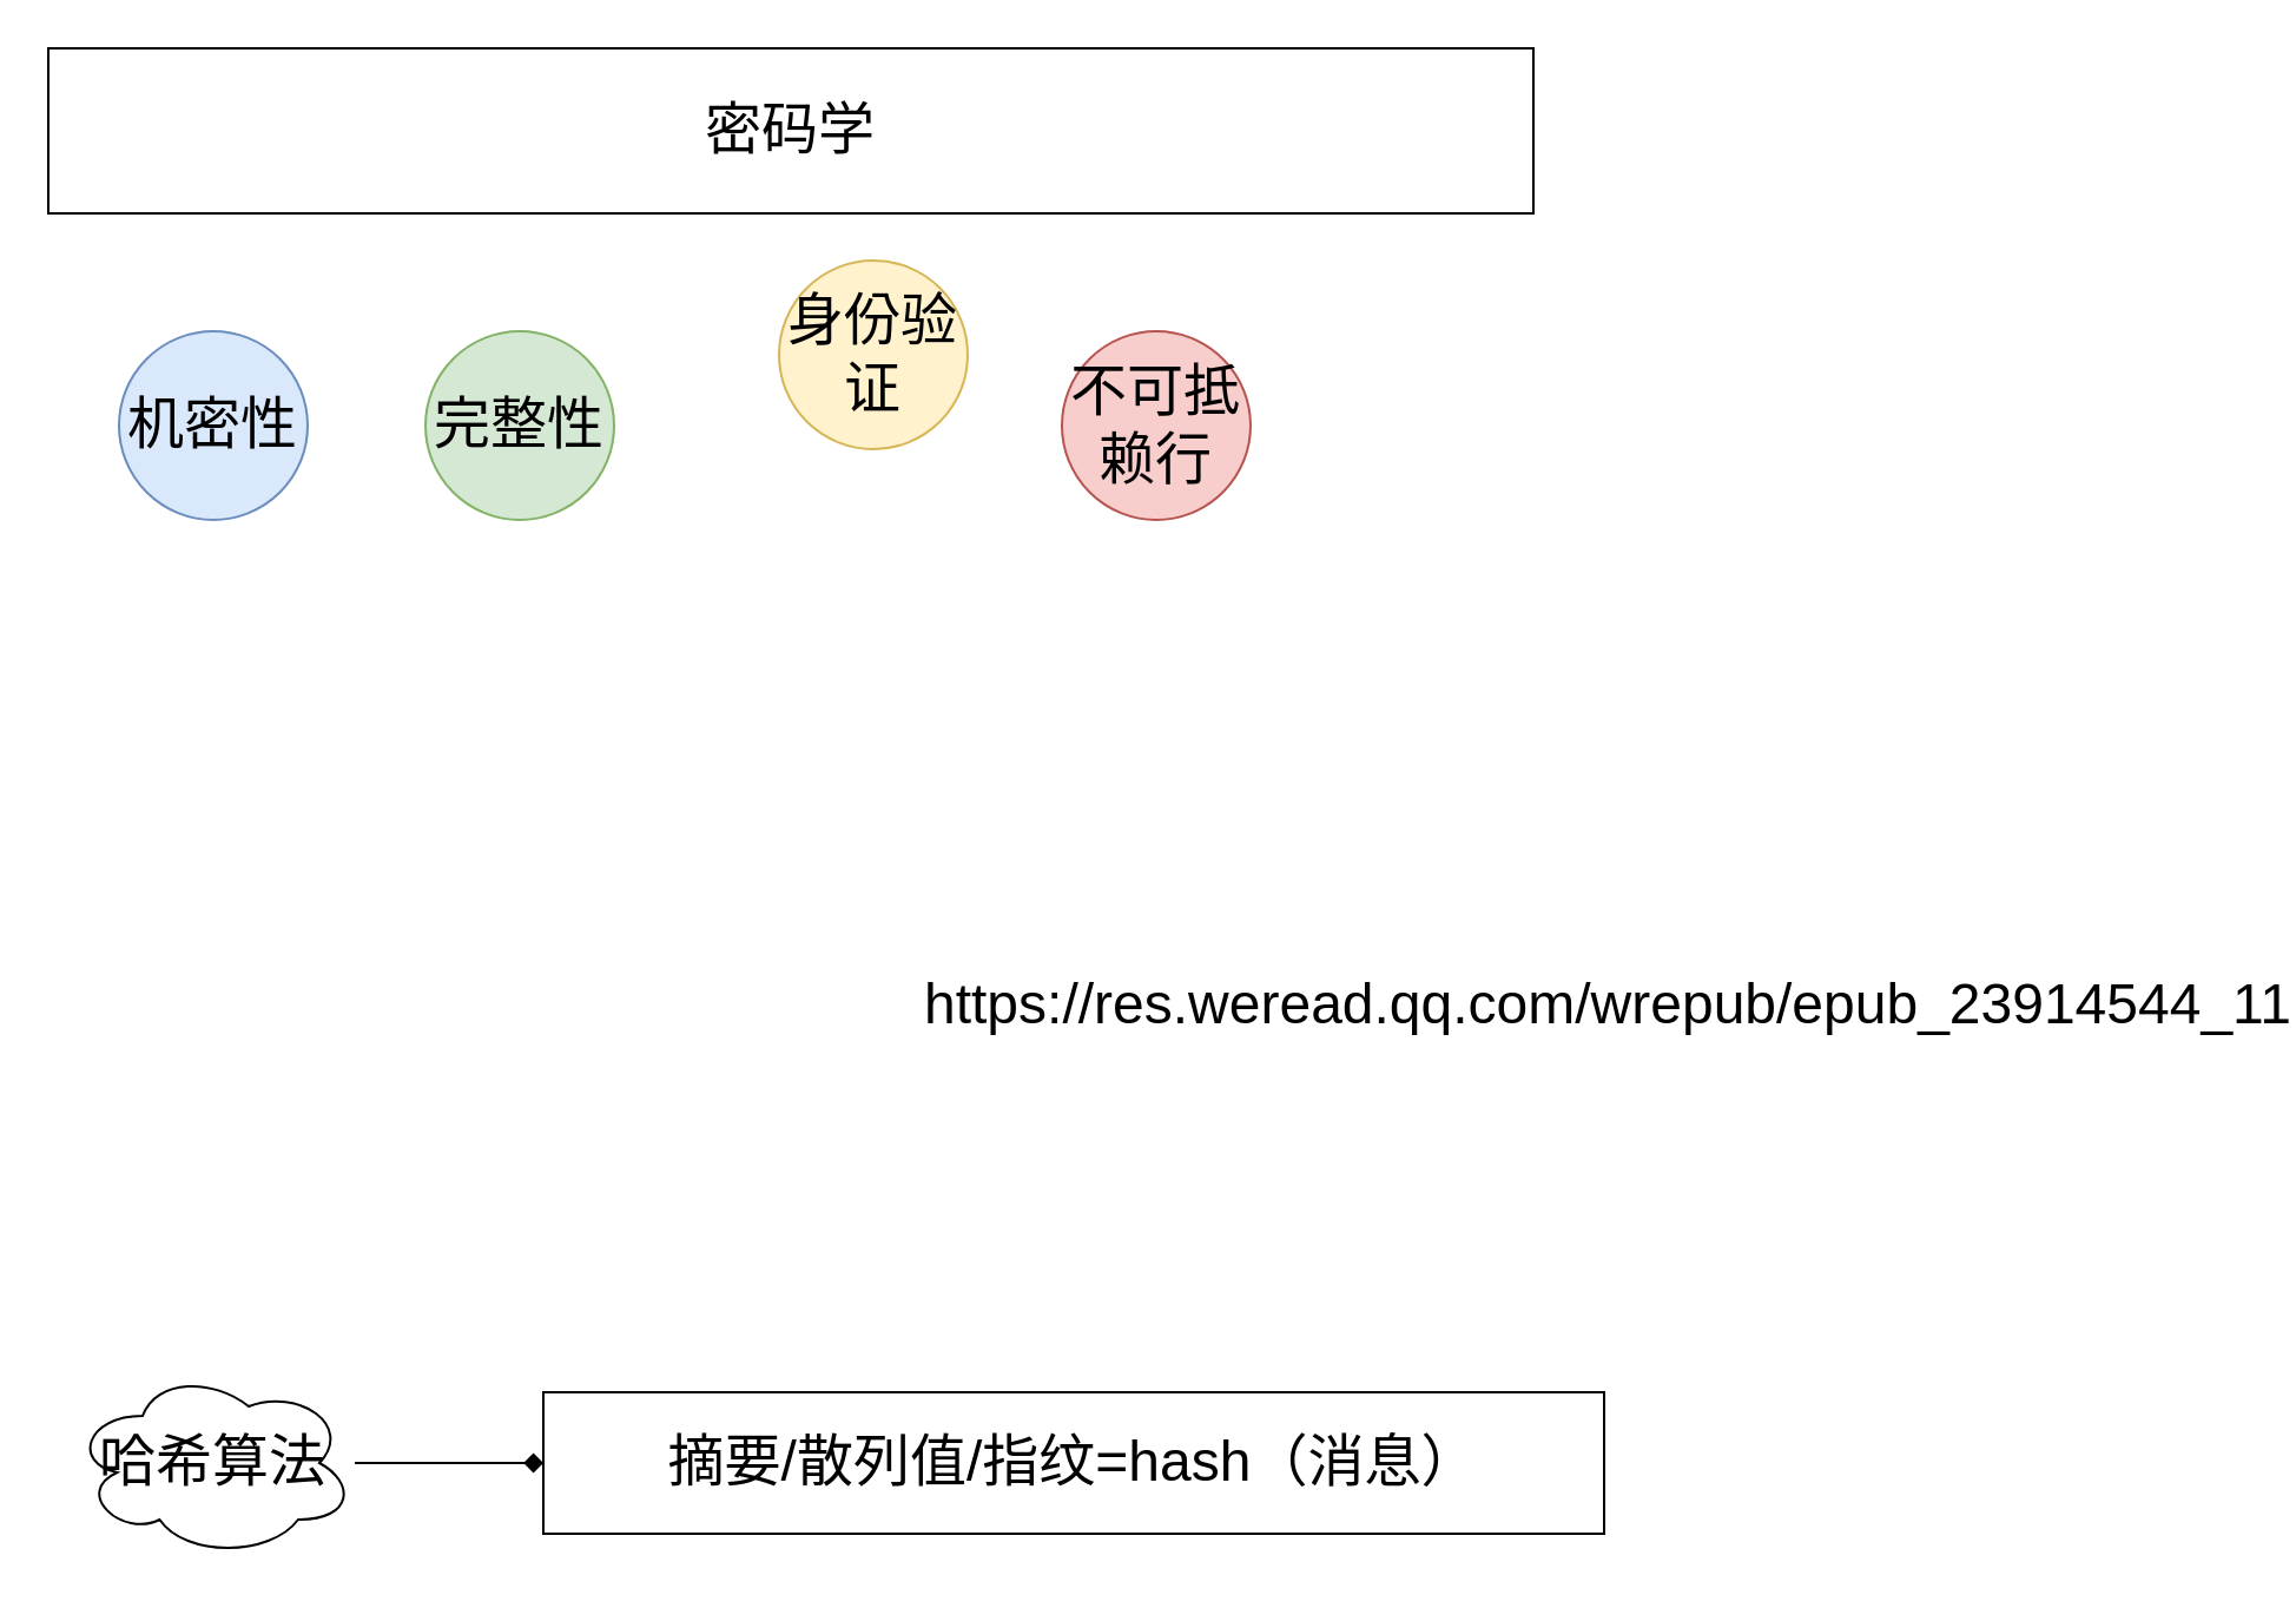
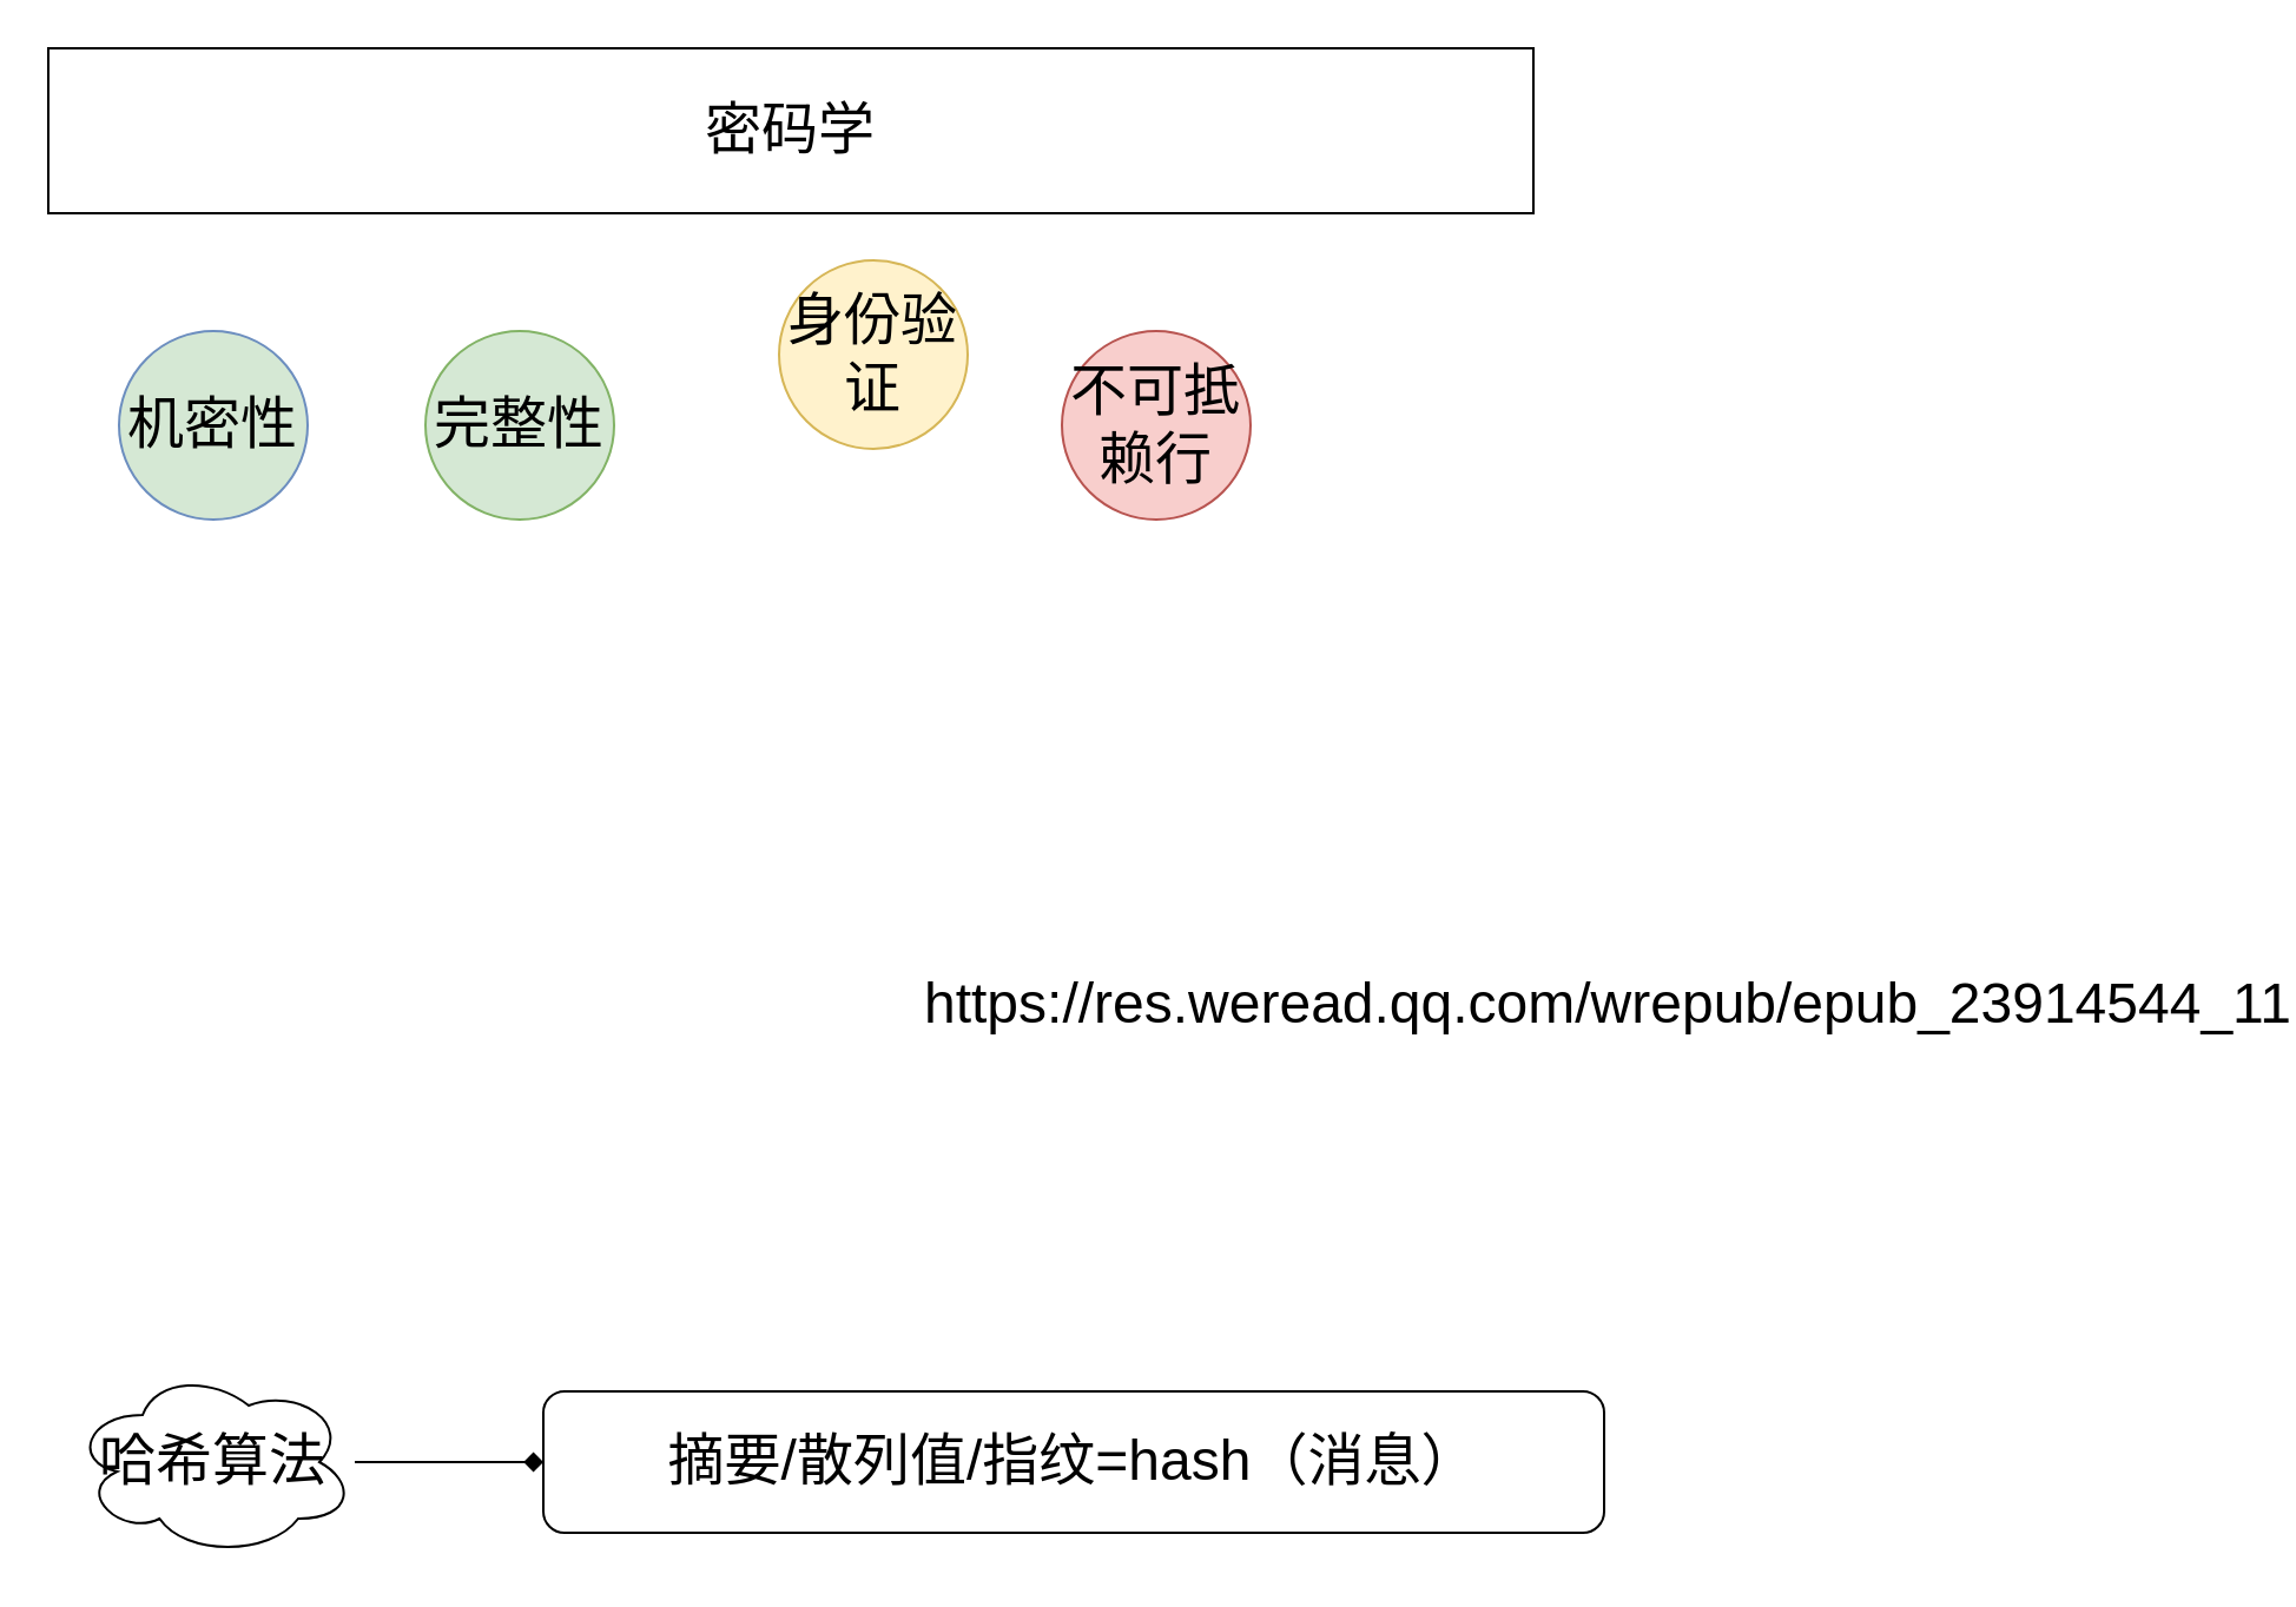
- <mxCell id="3" value="机密性" style="ellipse;whiteSpace=wrap;html=1;aspect=fixed;fontSize=24;fillColor=#dae8fc;strokeColor=#6c8ebf;" vertex="1" parent="1"><mxGeometry x="50" y="140" width="80" height="80" as="geometry" /></mxCell>
+ <mxCell id="3" value="机密性" style="ellipse;whiteSpace=wrap;html=1;aspect=fixed;fontSize=24;fillColor=#d5e8d4;strokeColor=#6c8ebf;" vertex="1" parent="1"><mxGeometry x="50" y="140" width="80" height="80" as="geometry" /></mxCell>
- <mxCell id="10" value="摘要/散列值/指纹=hash（消息）" style="whiteSpace=wrap;html=1;fontSize=24;rounded=0;" vertex="1" parent="1"><mxGeometry x="230" y="590" width="450" height="60" as="geometry" /></mxCell>
+ <mxCell id="10" value="摘要/散列值/指纹=hash（消息）" style="rounded=1;whiteSpace=wrap;html=1;fontSize=24;" vertex="1" parent="1"><mxGeometry x="230" y="590" width="450" height="60" as="geometry" /></mxCell>
